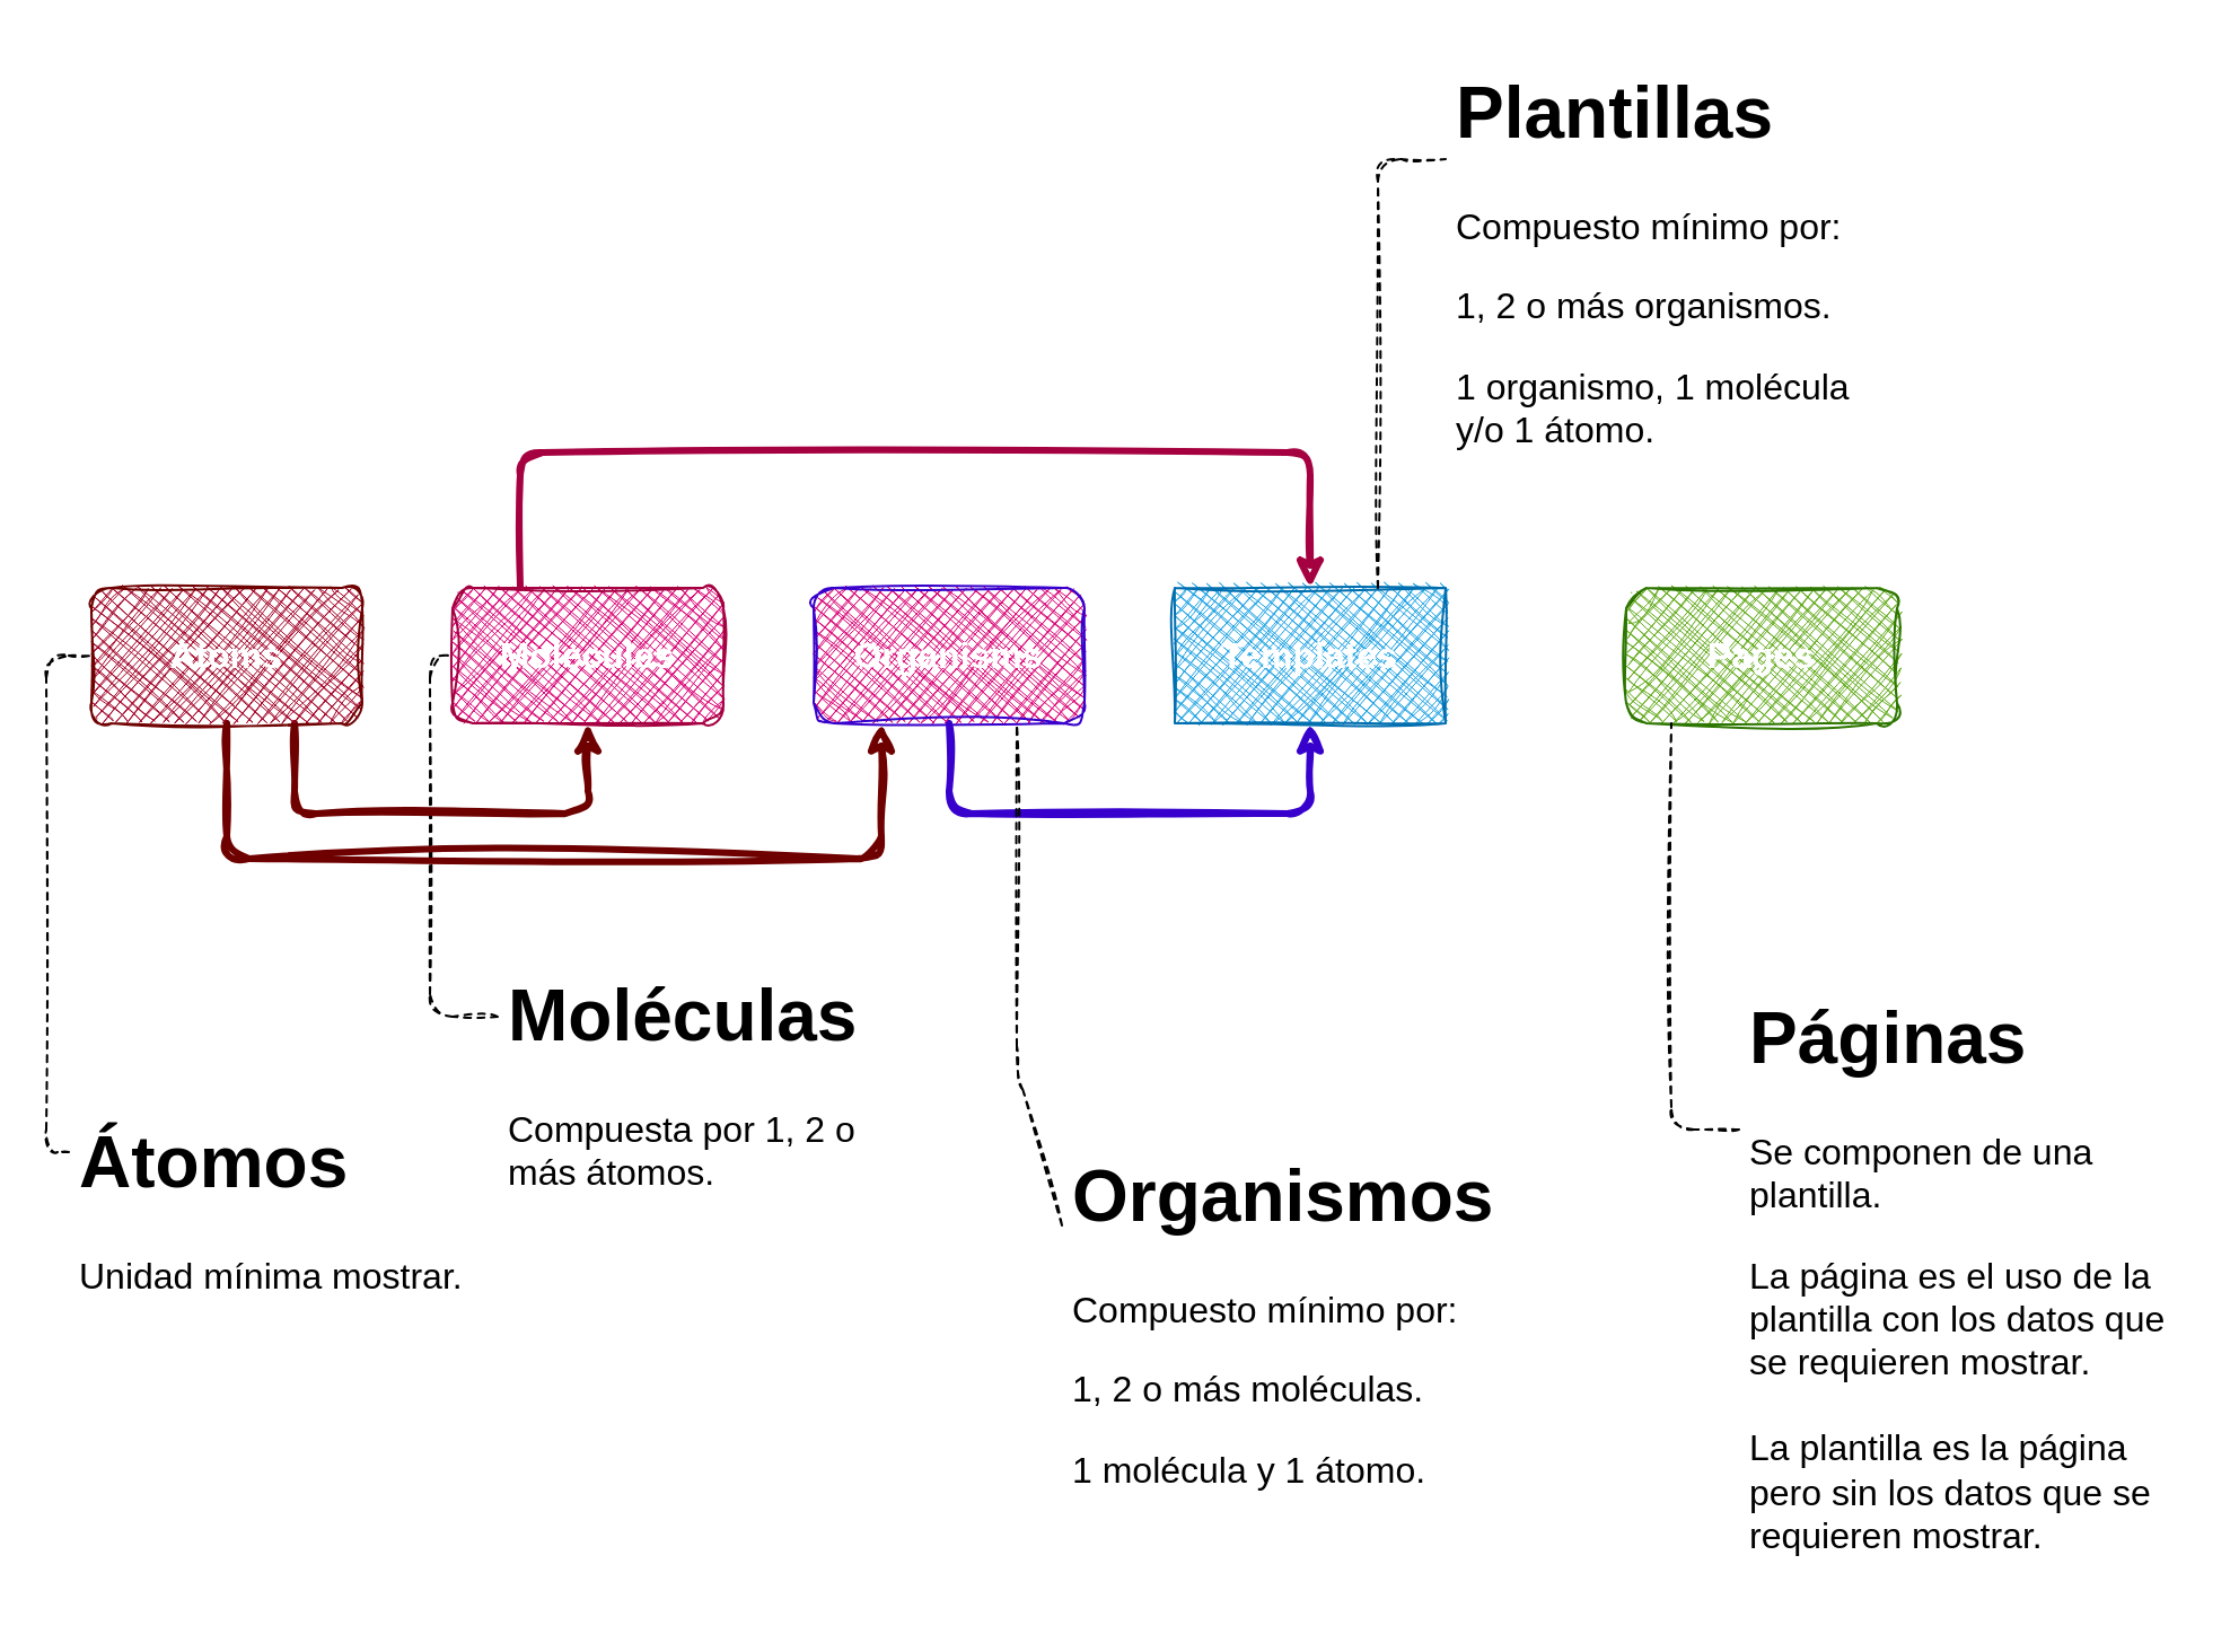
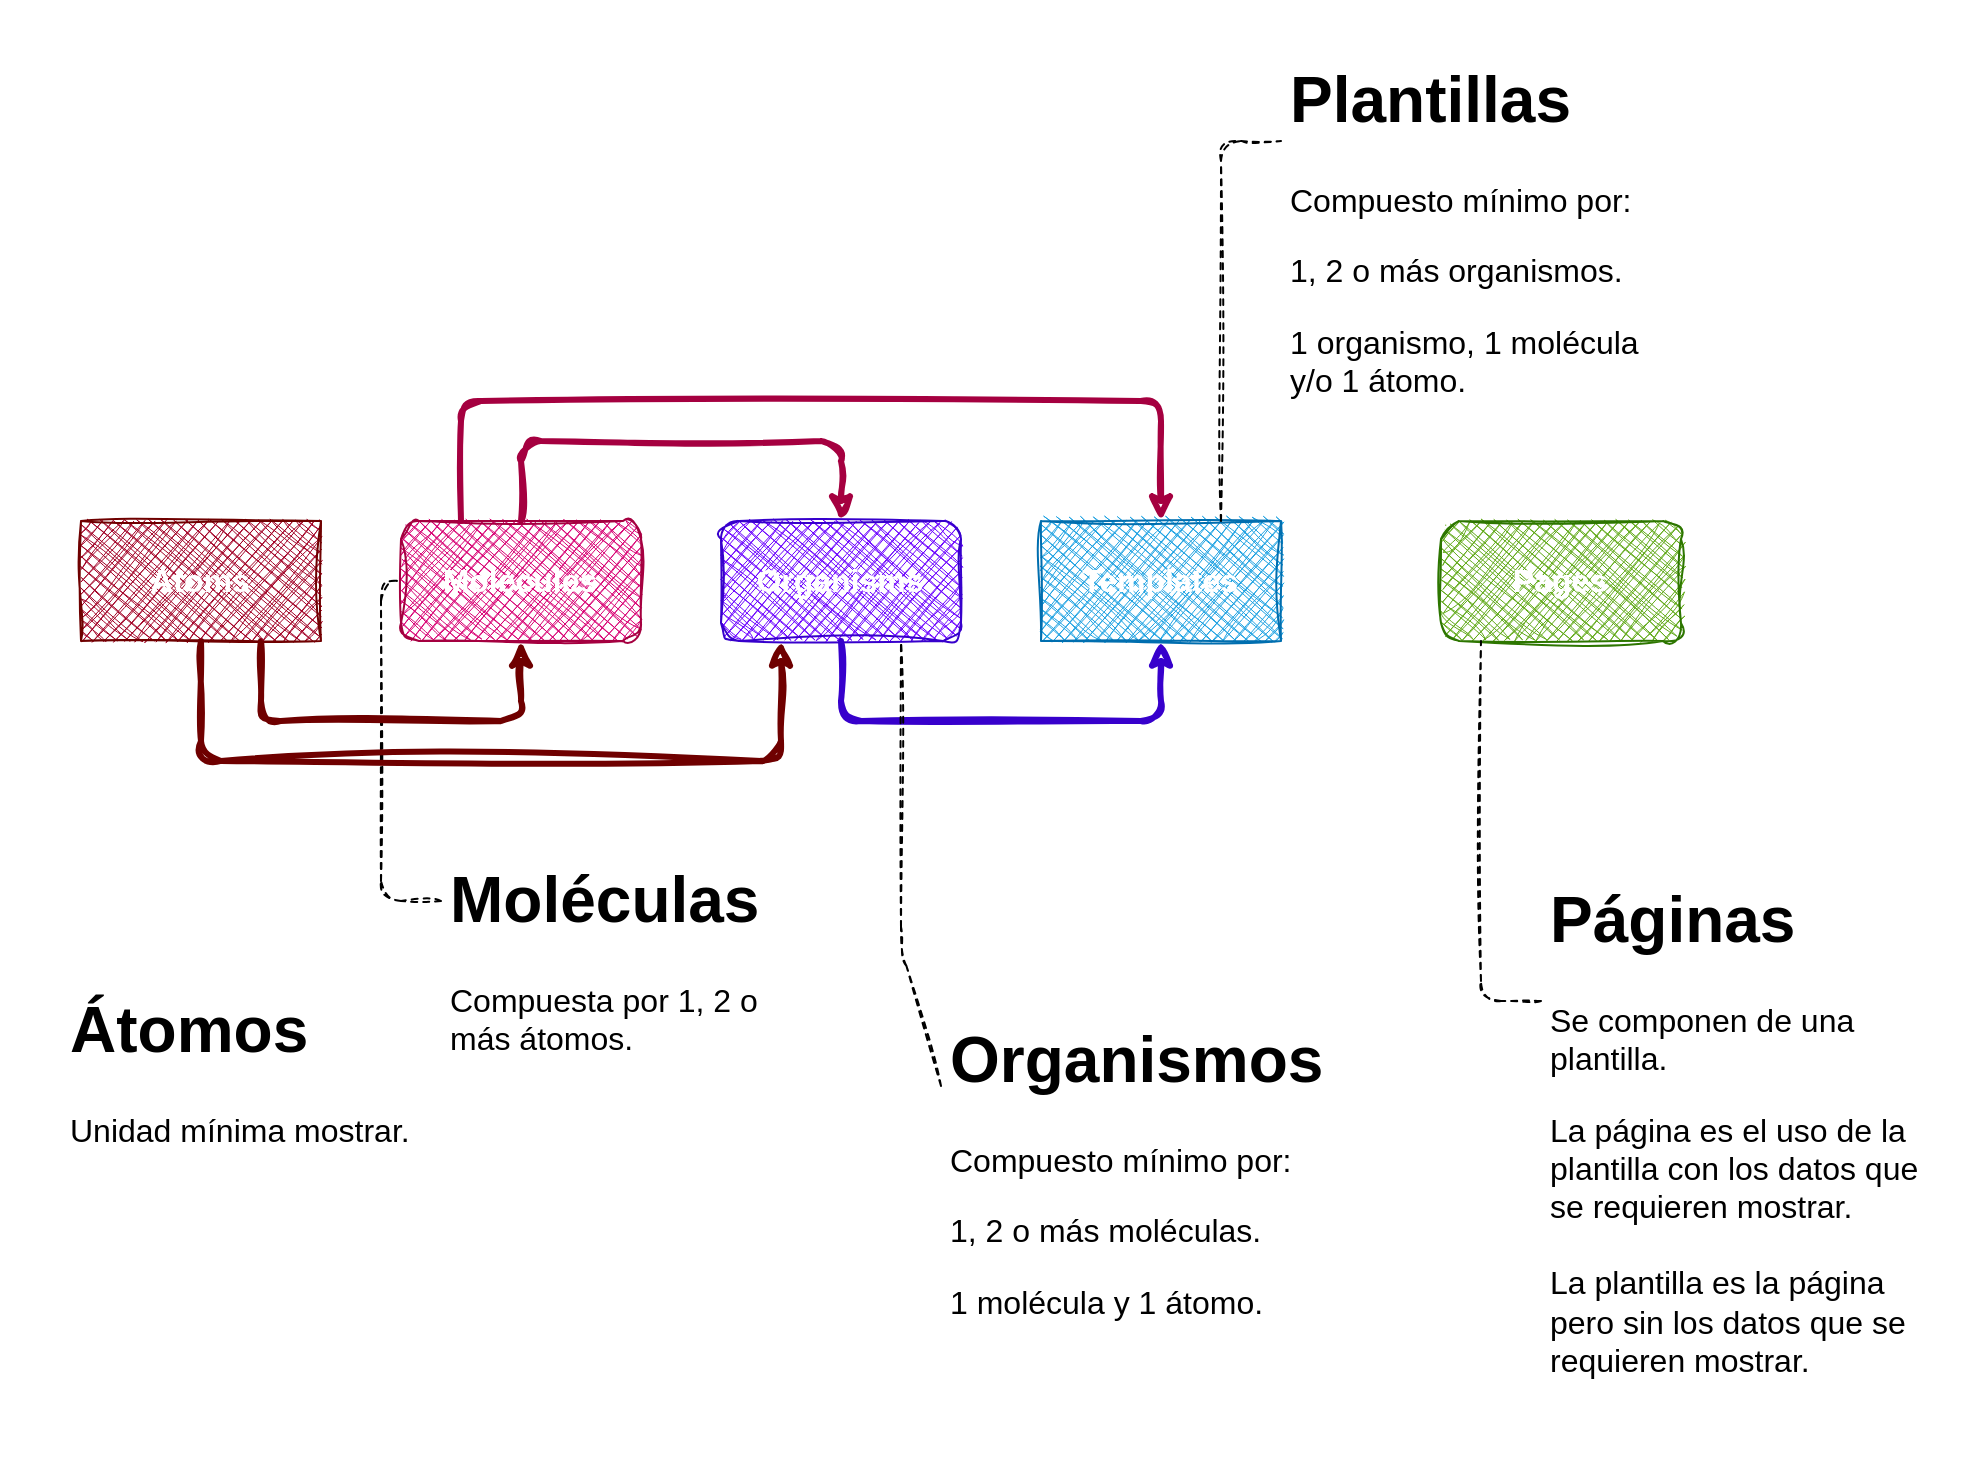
+ <mxCell id="6" style="edgeStyle=none;html=1;entryX=0.5;entryY=0;entryDx=0;entryDy=0;fontSize=16;exitX=0.5;exitY=0;exitDx=0;exitDy=0;sketch=1;curveFitting=1;jiggle=2;strokeWidth=3;fillColor=#d80073;strokeColor=#A50040;" edge="1" parent="1" source="8" target="10"><mxGeometry relative="1" as="geometry"><Array as="points"><mxPoint x="260" y="220" /><mxPoint x="420" y="220" /></Array></mxGeometry></mxCell>
- <mxCell id="5" value="Atoms" style="rounded=1;whiteSpace=wrap;html=1;fontStyle=1;fontSize=16;fillColor=#a20025;fontColor=#ffffff;strokeColor=#6F0000;sketch=1;curveFitting=1;jiggle=2;fillStyle=cross-hatch;" vertex="1" parent="1"><mxGeometry x="40" y="260" width="120" height="60" as="geometry" /></mxCell>
+ <mxCell id="5" value="Atoms" style="whiteSpace=wrap;html=1;fontStyle=1;fontSize=16;fillColor=#a20025;fontColor=#ffffff;strokeColor=#6F0000;sketch=1;curveFitting=1;jiggle=2;fillStyle=cross-hatch;rounded=0;" vertex="1" parent="1"><mxGeometry x="40" y="260" width="120" height="60" as="geometry" /></mxCell>
- <mxCell id="10" value="Organisms" style="rounded=1;whiteSpace=wrap;html=1;fontStyle=1;fontSize=16;fillColor=#d80073;fontColor=#ffffff;strokeColor=#3700CC;sketch=1;curveFitting=1;jiggle=2;fillStyle=cross-hatch;" vertex="1" parent="1"><mxGeometry x="360" y="260" width="120" height="60" as="geometry" /></mxCell>
+ <mxCell id="10" value="Organisms" style="rounded=1;whiteSpace=wrap;html=1;fontStyle=1;fontSize=16;fillColor=#6a00ff;fontColor=#ffffff;strokeColor=#3700CC;sketch=1;curveFitting=1;jiggle=2;fillStyle=cross-hatch;" vertex="1" parent="1"><mxGeometry x="360" y="260" width="120" height="60" as="geometry" /></mxCell>
- <mxCell id="14" value="" style="endArrow=none;dashed=1;html=1;strokeWidth=1;shadow=0;sketch=1;fillStyle=cross-hatch;fontSize=16;endSize=6;entryX=0;entryY=0.5;entryDx=0;entryDy=0;exitX=0;exitY=0.25;exitDx=0;exitDy=0;" edge="1" parent="1" source="13" target="5"><mxGeometry width="50" height="50" relative="1" as="geometry"><mxPoint x="330" y="530" as="sourcePoint" /><mxPoint x="380" y="480" as="targetPoint" /><Array as="points"><mxPoint x="20" y="510" /><mxPoint x="20" y="290" /></Array></mxGeometry></mxCell>
